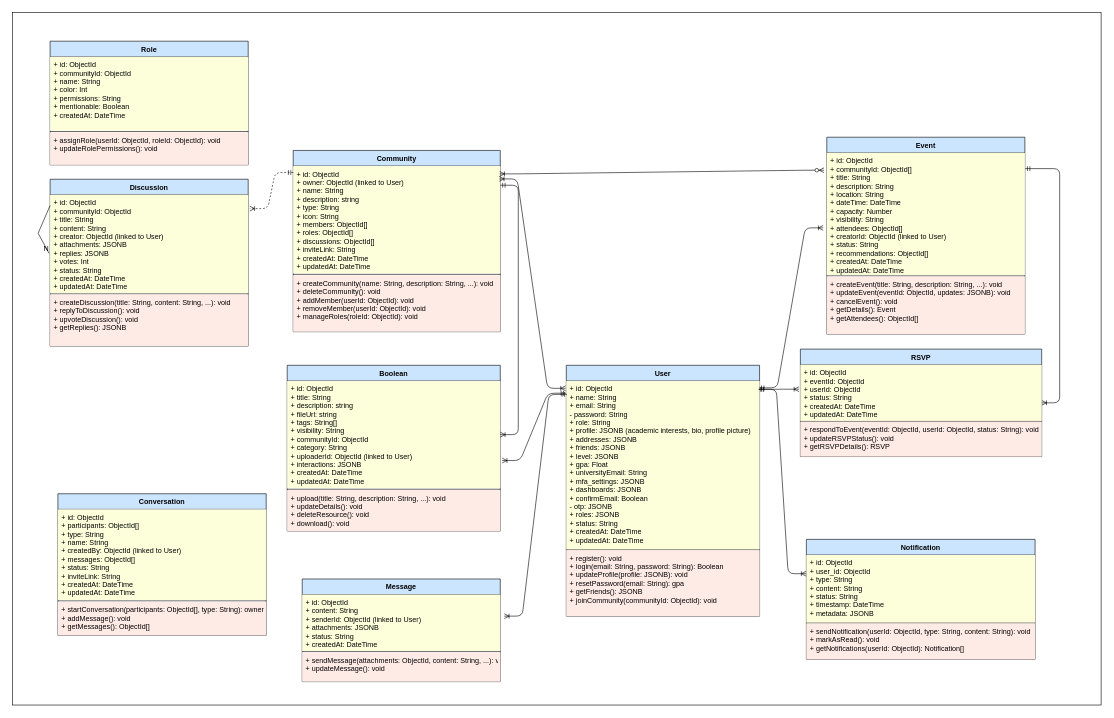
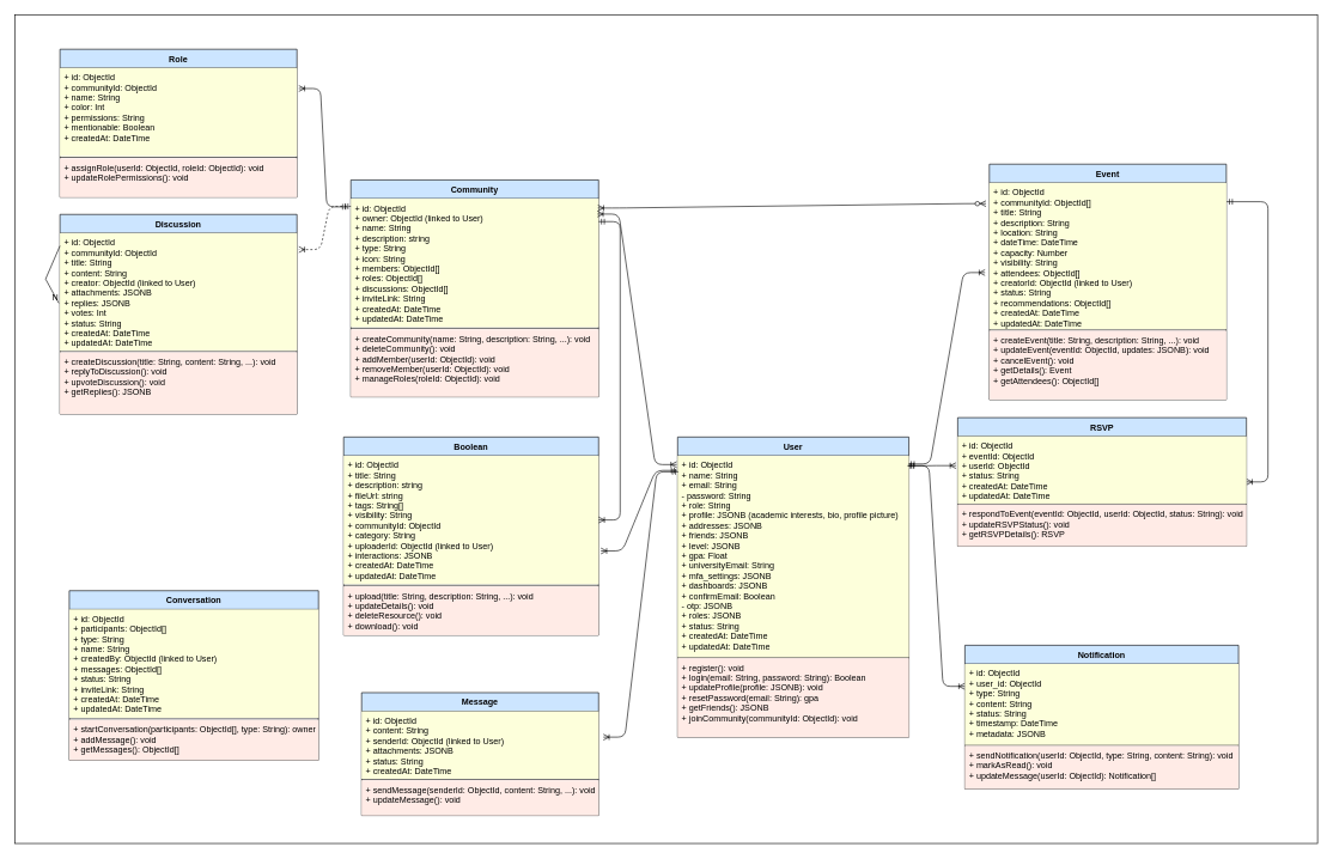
+ <mxCell id="56" value="" style="edgeStyle=entityRelationEdgeStyle;fontSize=12;html=1;endArrow=ERoneToMany;startArrow=ERmandOne;entryX=1.008;entryY=0.233;entryDx=0;entryDy=0;entryPerimeter=0;exitX=-0.01;exitY=0.064;exitDx=0;exitDy=0;exitPerimeter=0;" parent="1" source="22" target="27" edge="1"><mxGeometry width="100" height="100" relative="1" as="geometry"><mxPoint x="523" y="294.44" as="sourcePoint" /><mxPoint x="455.64" y="356.96" as="targetPoint" /></mxGeometry></mxCell>
- <mxCell id="20" value="+ sendNotification(userId: ObjectId, type: String, content: String): void&#10;+ markAsRead(): void&#10;+ getNotifications(userId: ObjectId): Notification[]" style="text;strokeColor=none;fillColor=#FFEBE6;align=left;verticalAlign=top;spacingLeft=4;spacingRight=4;overflow=hidden;rotatable=0;points=[[0,0.5],[1,0.5]];portConstraint=eastwest;" parent="16" vertex="1"><mxGeometry y="140" width="381" height="60" as="geometry" /></mxCell>
+ <mxCell id="20" value="+ sendNotification(userId: ObjectId, type: String, content: String): void&#10;+ markAsRead(): void&#10;+ updateMessage(userId: ObjectId): Notification[]" style="text;strokeColor=none;fillColor=#FFEBE6;align=left;verticalAlign=top;spacingLeft=4;spacingRight=4;overflow=hidden;rotatable=0;points=[[0,0.5],[1,0.5]];portConstraint=eastwest;" parent="16" vertex="1"><mxGeometry y="140" width="381" height="60" as="geometry" /></mxCell>
- <mxCell id="43" value="+ sendMessage(attachments: ObjectId, content: String, ...): void&#10;+ updateMessage(): void" style="text;strokeColor=none;fillColor=#FFEBE6;align=left;verticalAlign=top;spacingLeft=4;spacingRight=4;overflow=hidden;rotatable=0;points=[[0,0.5],[1,0.5]];portConstraint=eastwest;" parent="40" vertex="1"><mxGeometry y="122" width="330" height="49" as="geometry" /></mxCell>
+ <mxCell id="43" value="+ sendMessage(senderId: ObjectId, content: String, ...): void&#10;+ updateMessage(): void" style="text;strokeColor=none;fillColor=#FFEBE6;align=left;verticalAlign=top;spacingLeft=4;spacingRight=4;overflow=hidden;rotatable=0;points=[[0,0.5],[1,0.5]];portConstraint=eastwest;" parent="40" vertex="1"><mxGeometry y="122" width="330" height="49" as="geometry" /></mxCell>
